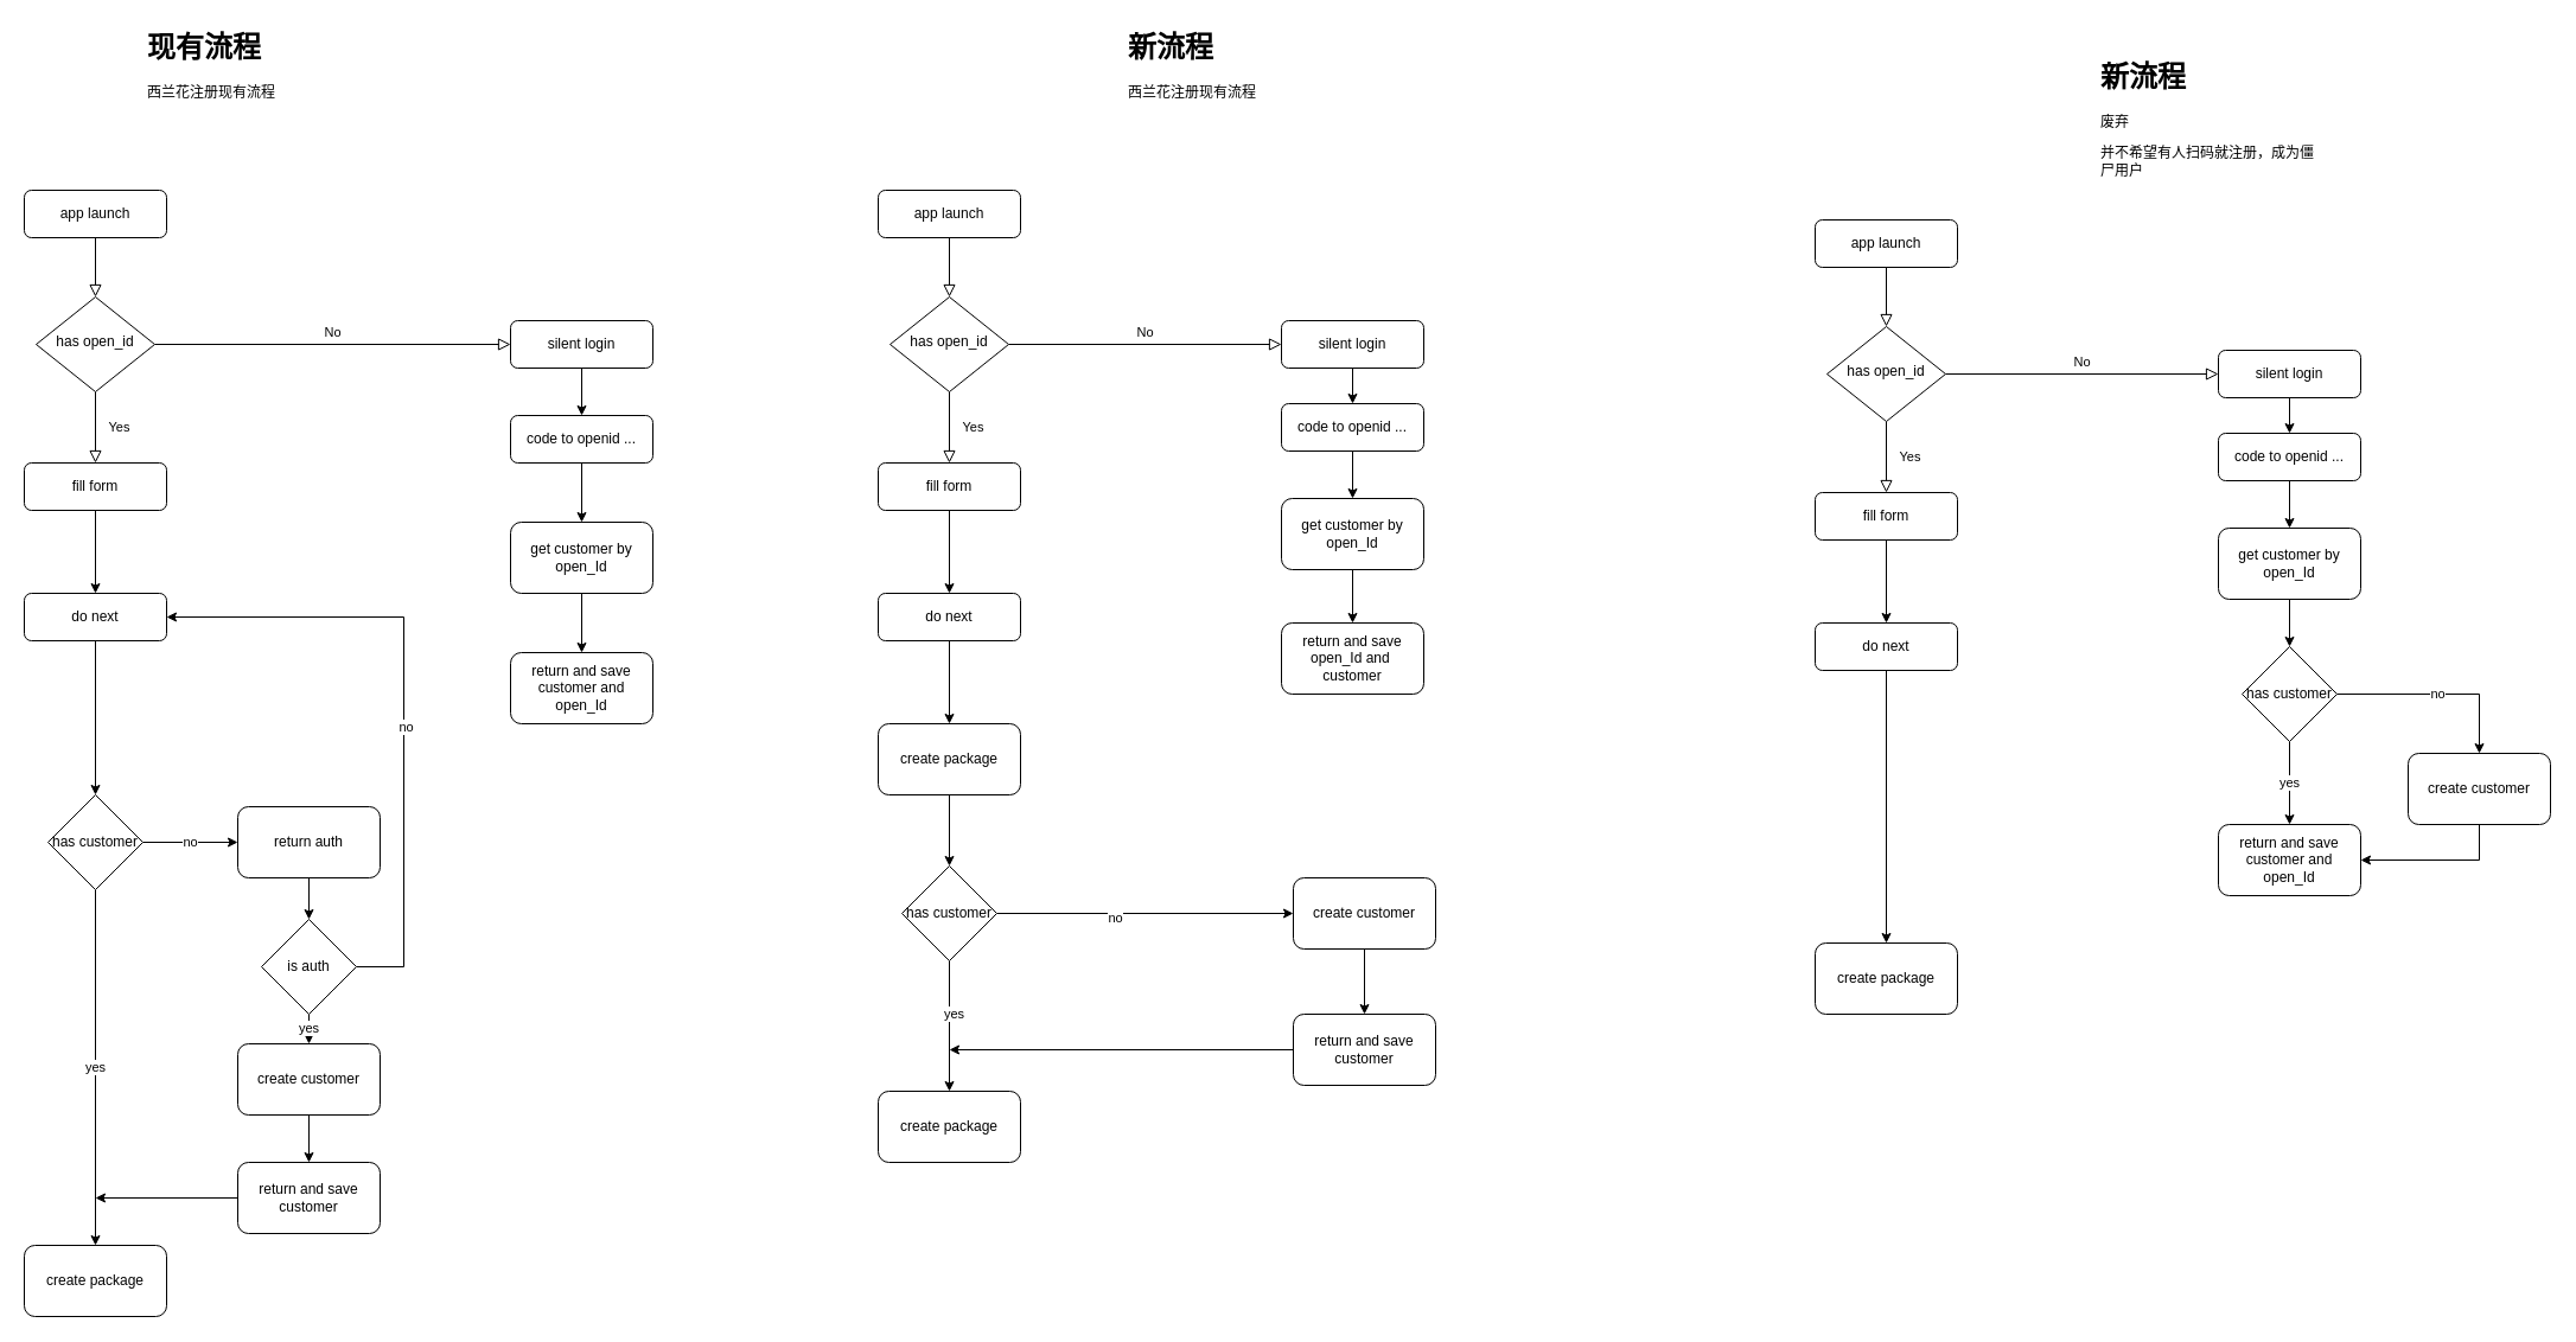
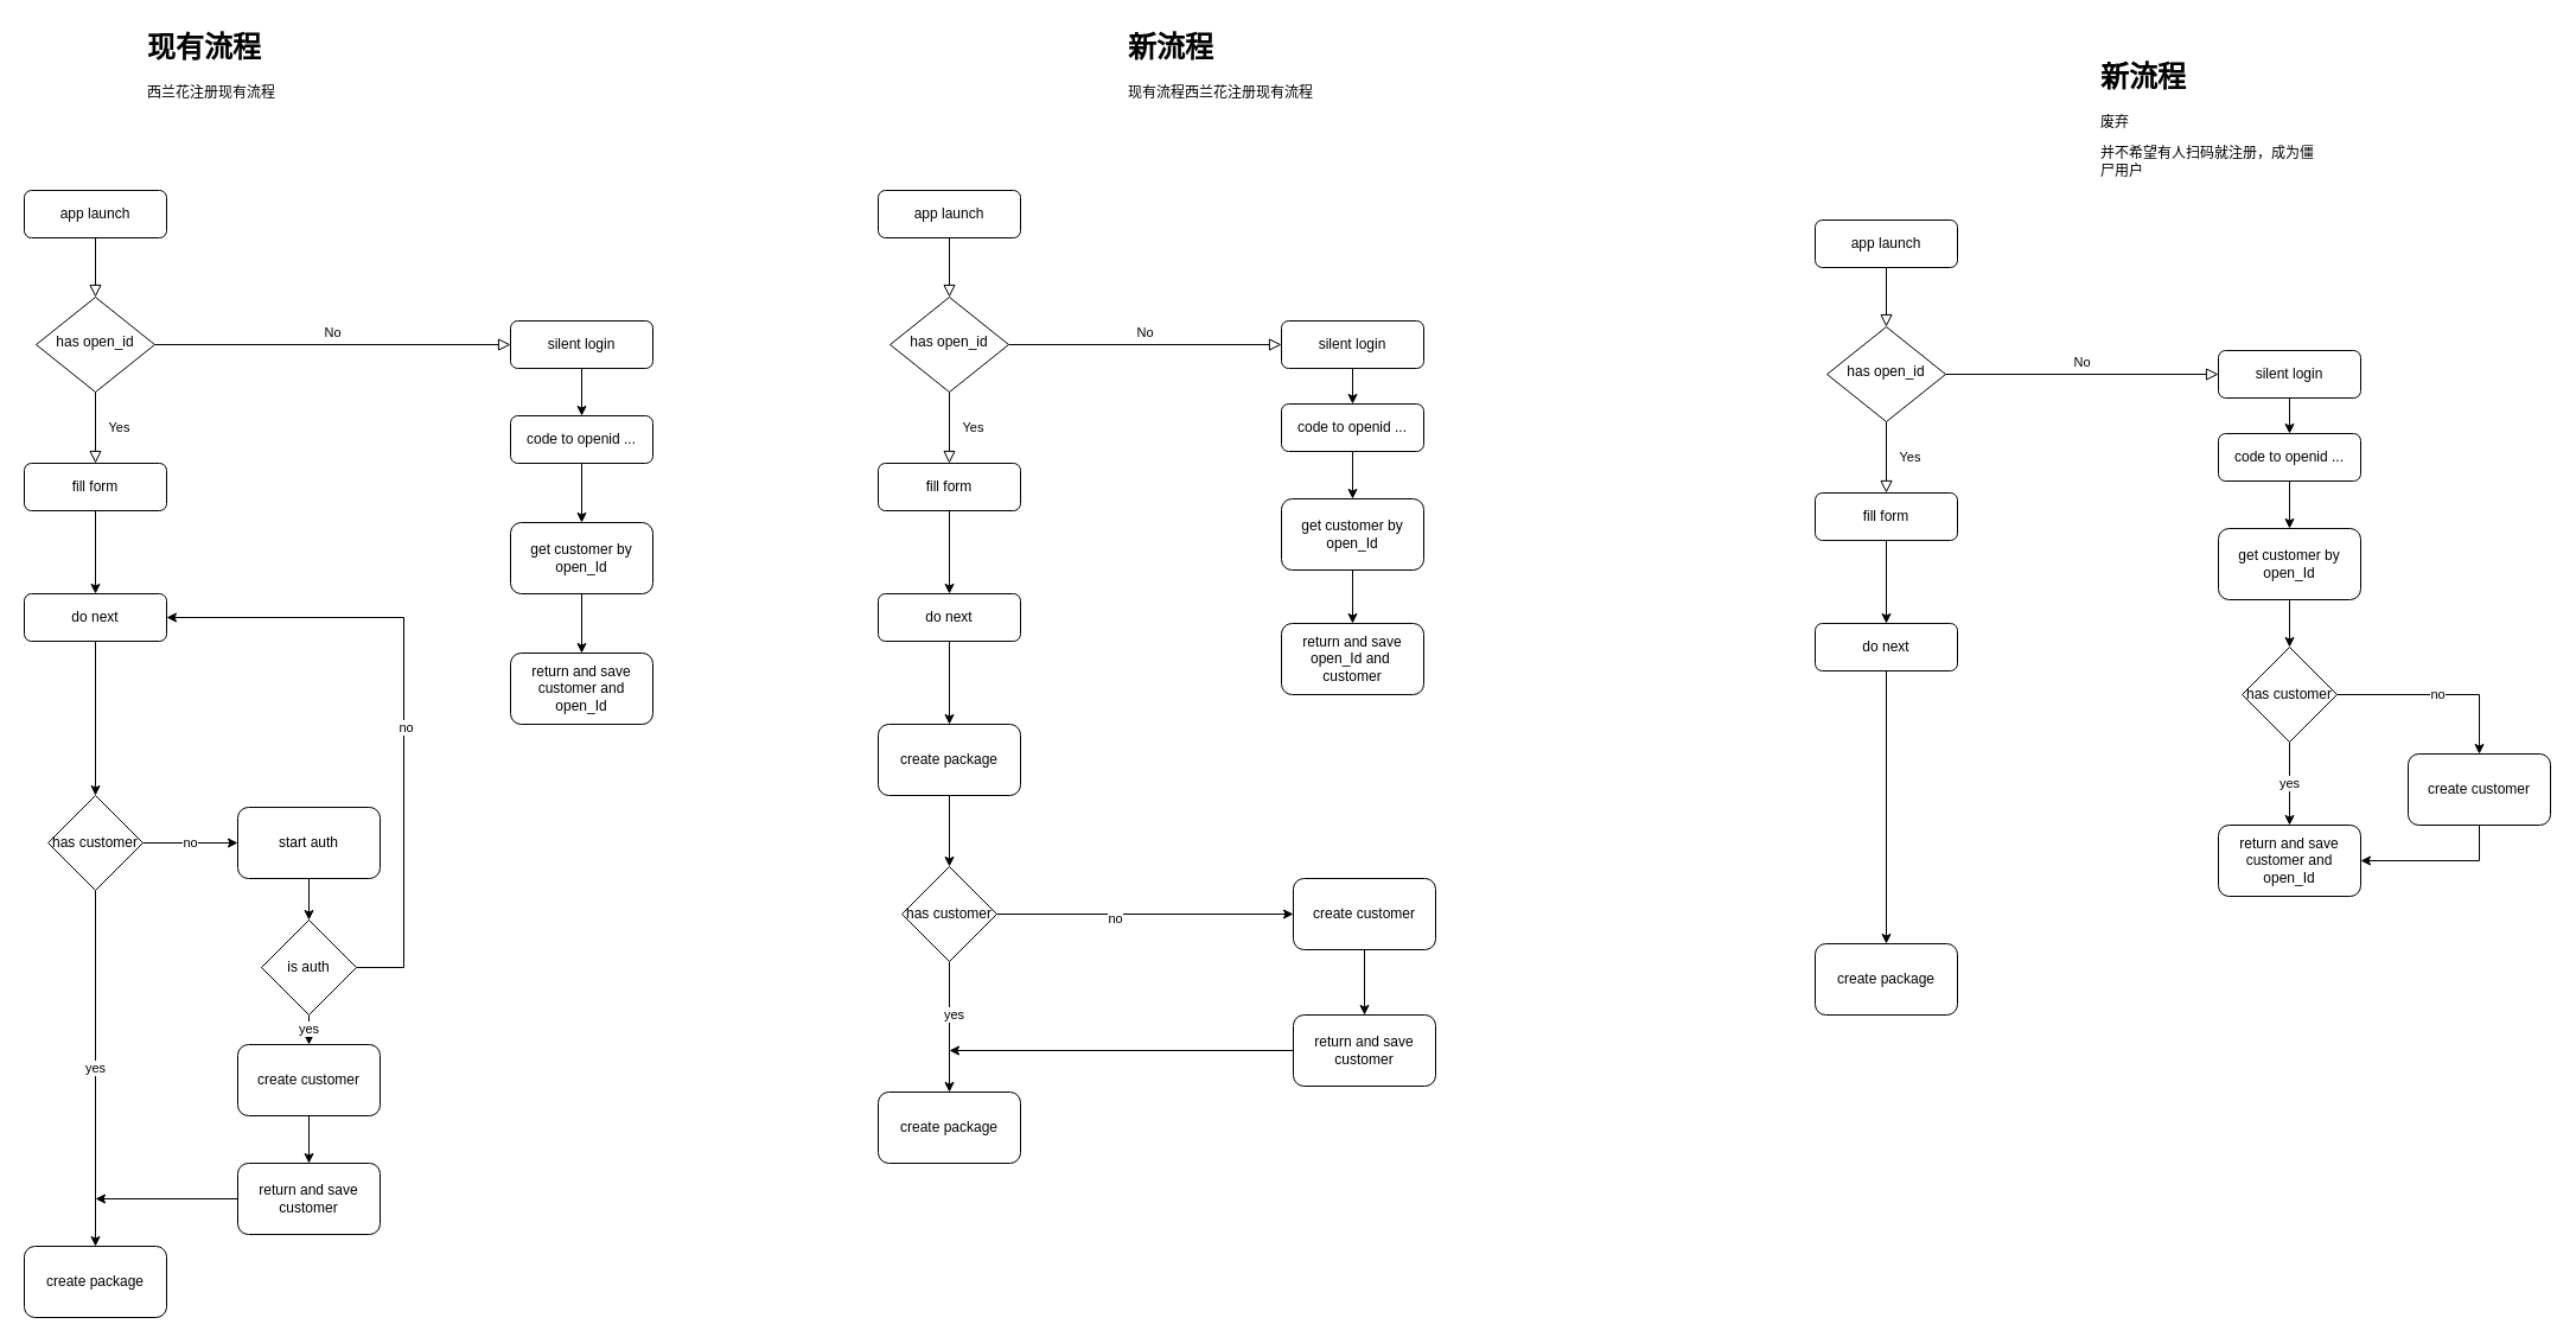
- <mxCell id="46" value="&lt;h1&gt;新流程&lt;/h1&gt;&lt;p&gt;西兰花注册现有流程&lt;/p&gt;" style="text;html=1;strokeColor=none;fillColor=none;spacing=5;spacingTop=-20;whiteSpace=wrap;overflow=hidden;rounded=0;" vertex="1" parent="1"><mxGeometry x="946" y="20" width="190" height="120" as="geometry" /></mxCell>
+ <mxCell id="46" value="&lt;h1&gt;新流程&lt;/h1&gt;&lt;p&gt;现有流程西兰花注册现有流程&lt;/p&gt;" style="text;html=1;strokeColor=none;fillColor=none;spacing=5;spacingTop=-20;whiteSpace=wrap;overflow=hidden;rounded=0;" vertex="1" parent="1"><mxGeometry x="946" y="20" width="190" height="120" as="geometry" /></mxCell>
- <mxCell id="75" value="return auth" style="rounded=1;whiteSpace=wrap;html=1;" vertex="1" parent="1"><mxGeometry x="200" y="680" width="120" height="60" as="geometry" /></mxCell>
+ <mxCell id="75" value="start auth" style="rounded=1;whiteSpace=wrap;html=1;" vertex="1" parent="1"><mxGeometry x="200" y="680" width="120" height="60" as="geometry" /></mxCell>
